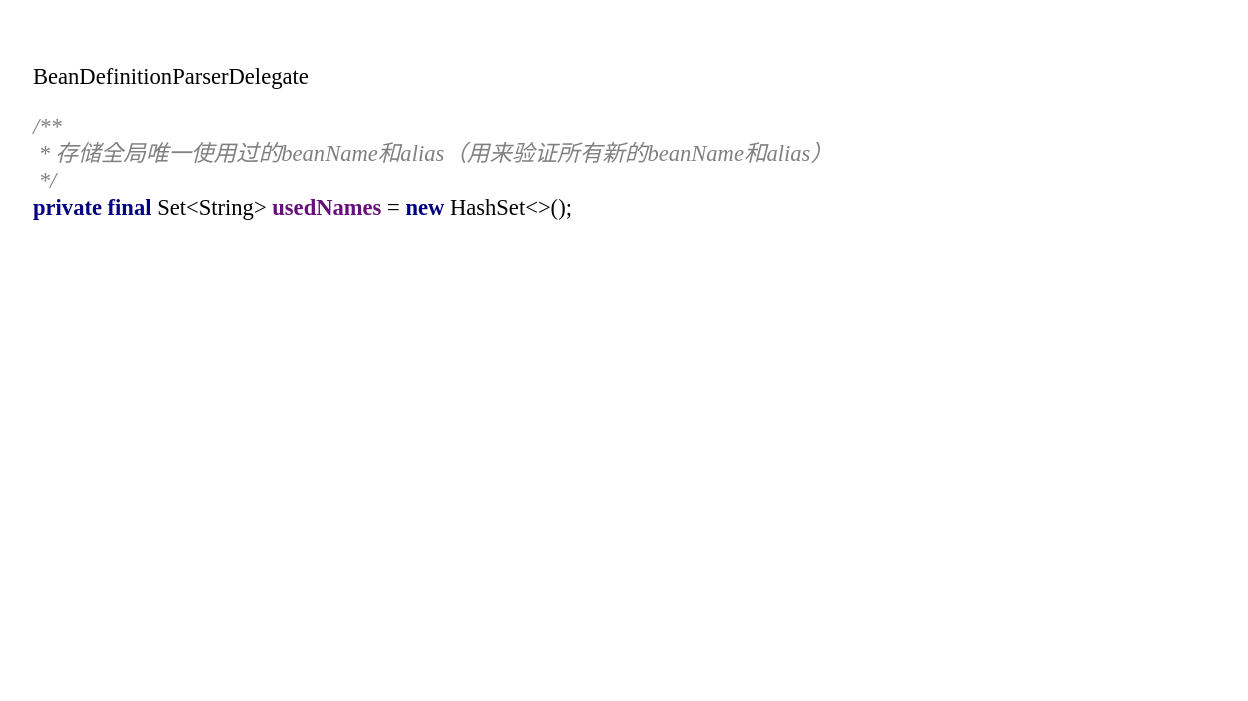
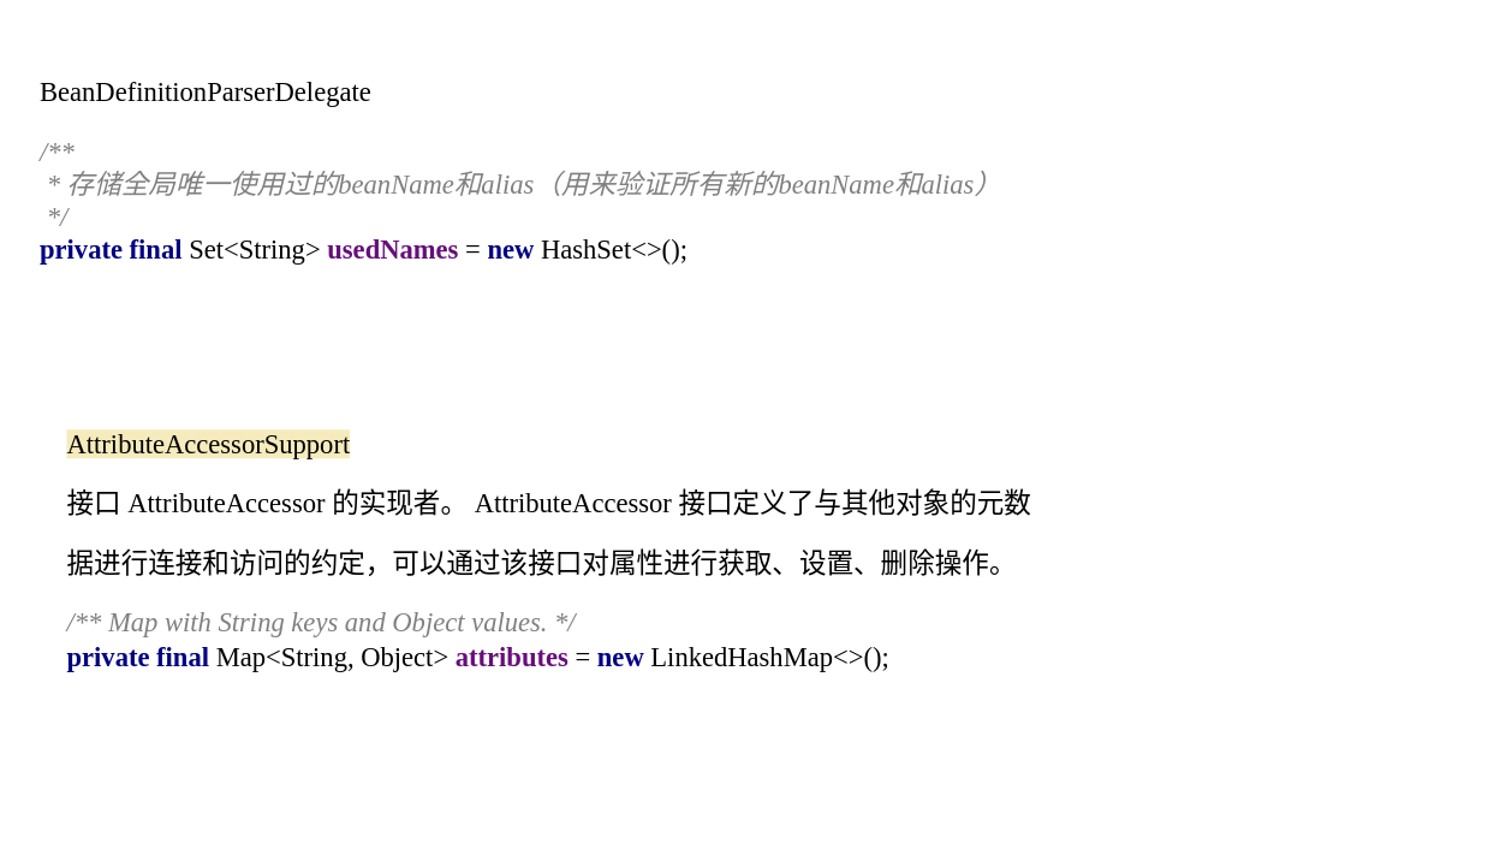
+ <mxCell id="4" value="&lt;pre style=&quot;background-color: rgb(255 , 255 , 255) ; font-family: &amp;#34;menlo&amp;#34; ; font-size: 11.3pt&quot;&gt;&lt;span style=&quot;background-color: rgb(246 , 235 , 188)&quot;&gt;AttributeAccessorSupport&lt;/span&gt;&lt;/pre&gt;&lt;pre style=&quot;background-color: rgb(255 , 255 , 255) ; font-family: &amp;#34;menlo&amp;#34; ; font-size: 11.3pt&quot;&gt;&lt;pre style=&quot;font-family: &amp;#34;menlo&amp;#34; ; font-size: 11.3pt&quot;&gt;接口 AttributeAccessor 的实现者。 AttributeAccessor 接口定义了与其他对象的元数&lt;/pre&gt;&lt;pre style=&quot;font-family: &amp;#34;menlo&amp;#34; ; font-size: 11.3pt&quot;&gt;据进行连接和访问的约定，可以通过该接口对属性进行获取、设置、删除操作。&lt;span style=&quot;color: rgb(128 , 128 , 128) ; font-style: italic&quot;&gt;&lt;br&gt;&lt;/span&gt;&lt;/pre&gt;&lt;pre style=&quot;font-family: &amp;#34;menlo&amp;#34; ; font-size: 11.3pt&quot;&gt;&lt;span style=&quot;color: rgb(128 , 128 , 128) ; font-style: italic&quot;&gt;/** Map with String keys and Object values. */&lt;br&gt;&lt;/span&gt;&lt;span style=&quot;color: rgb(0 , 0 , 128) ; font-weight: bold&quot;&gt;private final &lt;/span&gt;Map&amp;lt;String, Object&amp;gt; &lt;span style=&quot;color: rgb(102 , 14 , 122) ; font-weight: bold&quot;&gt;attributes &lt;/span&gt;= &lt;span style=&quot;color: rgb(0 , 0 , 128) ; font-weight: bold&quot;&gt;new &lt;/span&gt;LinkedHashMap&amp;lt;&amp;gt;();&lt;/pre&gt;&lt;/pre&gt;" style="text;html=1;strokeColor=none;fillColor=none;align=left;verticalAlign=top;whiteSpace=wrap;rounded=0;" vertex="1" parent="1"><mxGeometry x="35" y="215" width="720" height="230" as="geometry" /></mxCell>
